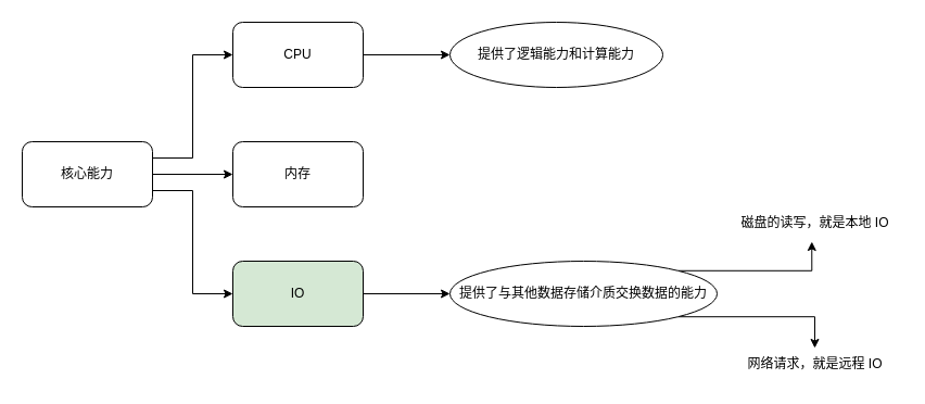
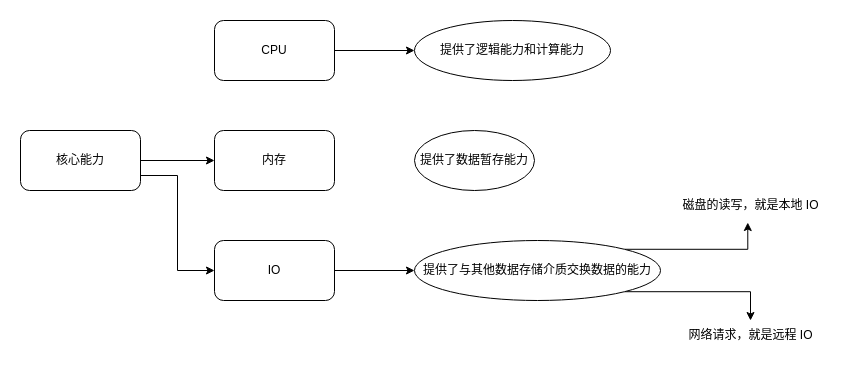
- <mxCell id="2" style="edgeStyle=orthogonalEdgeStyle;rounded=0;orthogonalLoop=1;jettySize=auto;html=1;exitX=1;exitY=0.25;exitDx=0;exitDy=0;entryX=0;entryY=0.5;entryDx=0;entryDy=0;" edge="1" parent="1" source="5" target="7"><mxGeometry relative="1" as="geometry" /></mxCell>
+ <mxCell id="12" value="提供了数据暂存能力" style="ellipse;whiteSpace=wrap;html=1;rounded=1;" vertex="1" parent="1"><mxGeometry x="414" y="130" width="120" height="60" as="geometry" /></mxCell>
- <mxCell id="10" value="IO" style="rounded=1;whiteSpace=wrap;html=1;fillColor=#d5e8d4;" vertex="1" parent="1"><mxGeometry x="214" y="240" width="120" height="60" as="geometry" /></mxCell>
+ <mxCell id="10" value="IO" style="rounded=1;whiteSpace=wrap;html=1;" vertex="1" parent="1"><mxGeometry x="214" y="240" width="120" height="60" as="geometry" /></mxCell>
